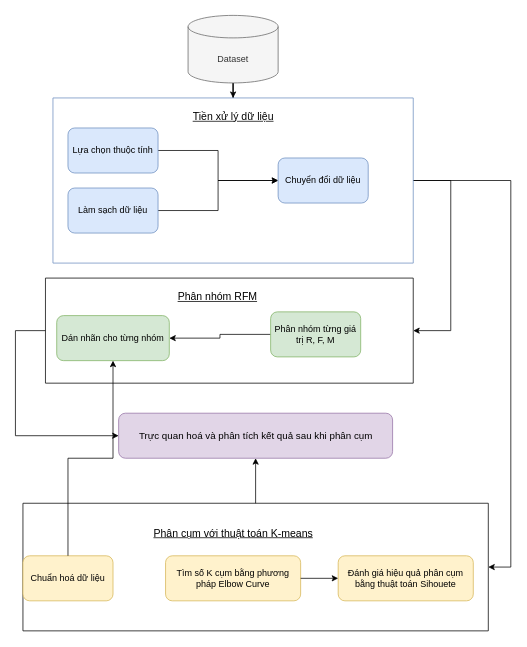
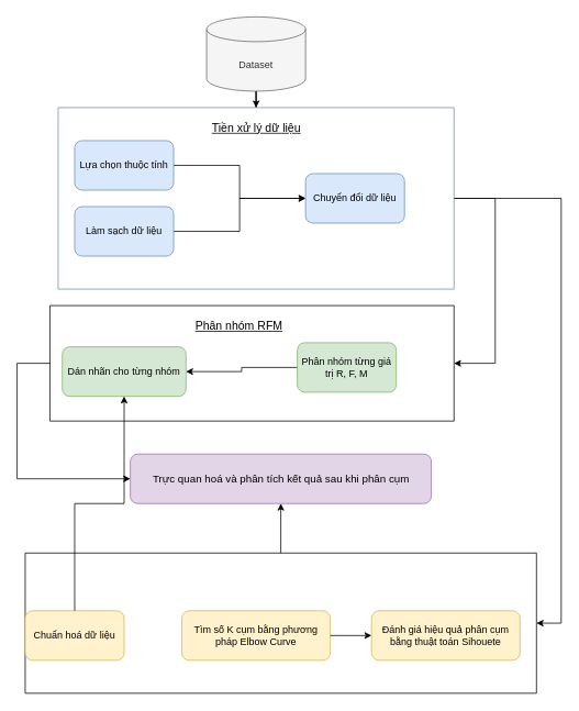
- <mxCell id="21" value="&lt;u&gt;&lt;font style=&quot;font-size: 14px;&quot;&gt;Phân cụm với thuật toán K-means&lt;/font&gt;&lt;/u&gt;" style="text;html=1;align=center;verticalAlign=middle;resizable=0;points=[];autosize=1;strokeColor=none;fillColor=none;" vertex="1" parent="20"><mxGeometry x="160" y="25" width="240" height="30" as="geometry" /></mxCell>
